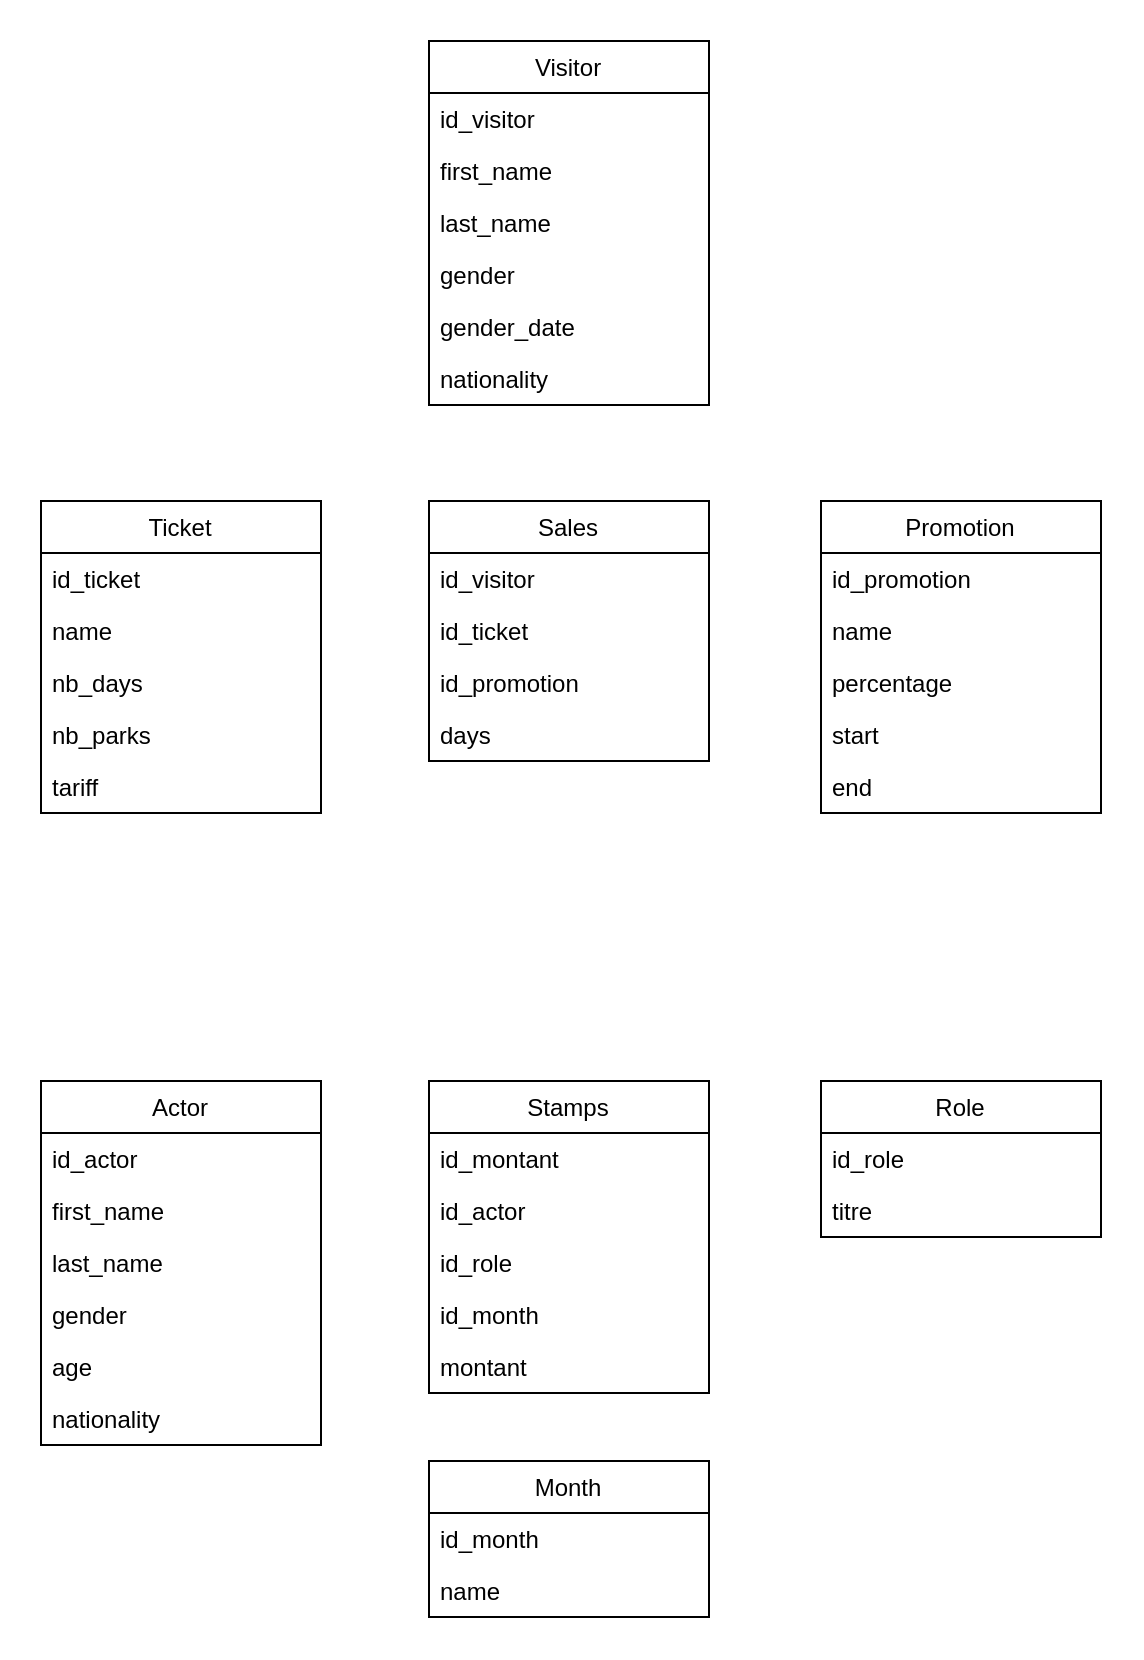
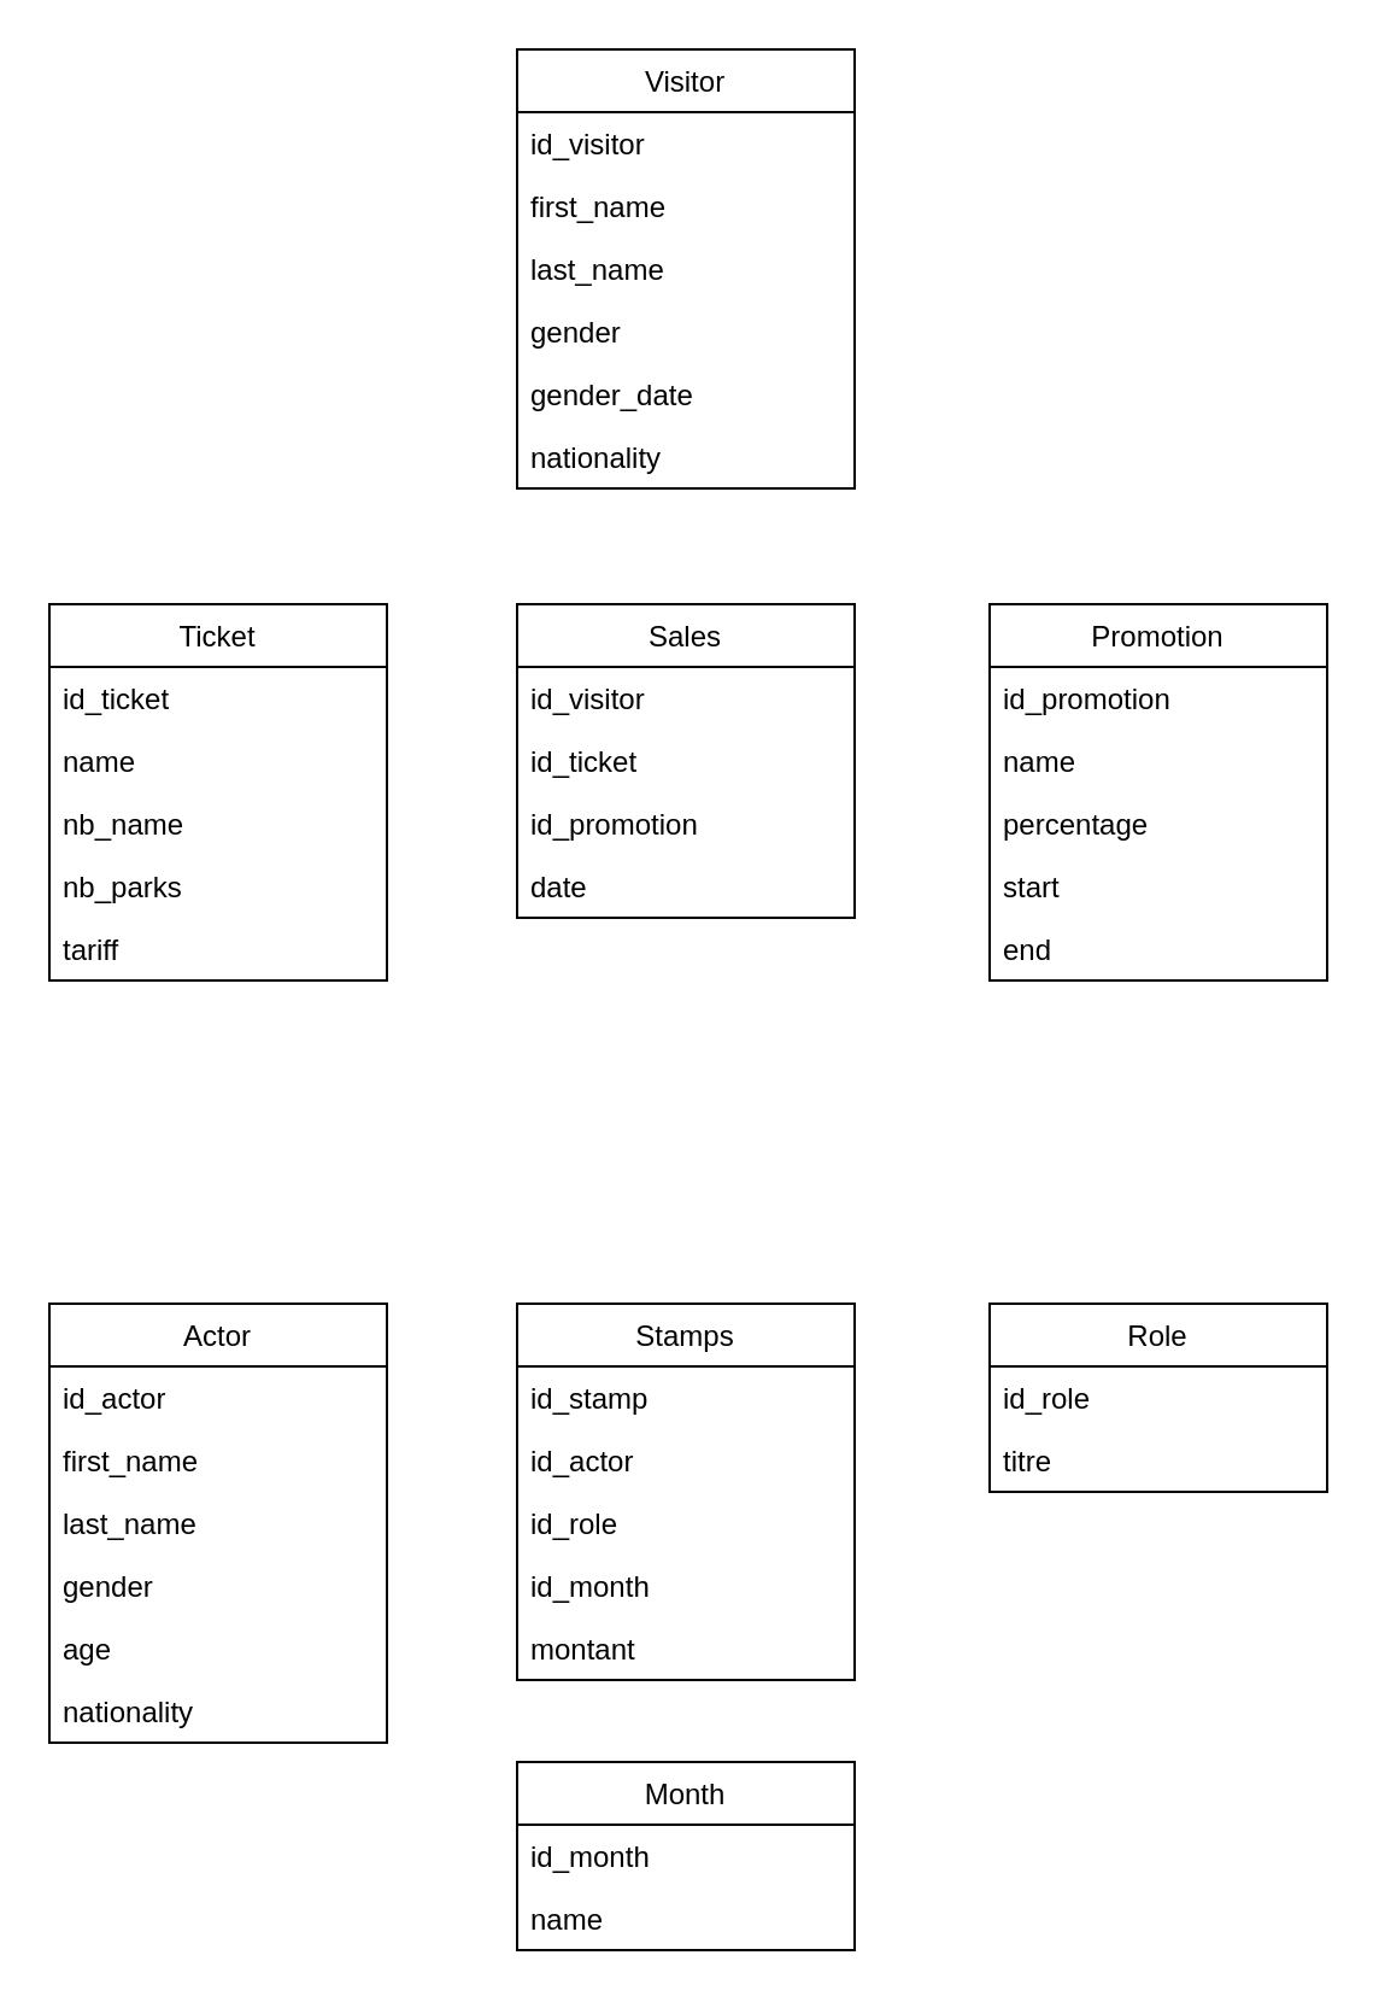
- <mxCell id="10" value="nb_days" style="text;strokeColor=none;fillColor=none;align=left;verticalAlign=top;spacingLeft=4;spacingRight=4;overflow=hidden;rotatable=0;points=[[0,0.5],[1,0.5]];portConstraint=eastwest;" vertex="1" parent="7"><mxGeometry y="78" width="140" height="26" as="geometry" /></mxCell>
+ <mxCell id="10" value="nb_name" style="text;strokeColor=none;fillColor=none;align=left;verticalAlign=top;spacingLeft=4;spacingRight=4;overflow=hidden;rotatable=0;points=[[0,0.5],[1,0.5]];portConstraint=eastwest;" vertex="1" parent="7"><mxGeometry y="78" width="140" height="26" as="geometry" /></mxCell>
- <mxCell id="6" value="days" style="text;strokeColor=none;fillColor=none;align=left;verticalAlign=top;spacingLeft=4;spacingRight=4;overflow=hidden;rotatable=0;points=[[0,0.5],[1,0.5]];portConstraint=eastwest;" vertex="1" parent="2"><mxGeometry y="104" width="140" height="26" as="geometry" /></mxCell>
+ <mxCell id="6" value="date" style="text;strokeColor=none;fillColor=none;align=left;verticalAlign=top;spacingLeft=4;spacingRight=4;overflow=hidden;rotatable=0;points=[[0,0.5],[1,0.5]];portConstraint=eastwest;" vertex="1" parent="2"><mxGeometry y="104" width="140" height="26" as="geometry" /></mxCell>
- <mxCell id="27" value="id_montant" style="text;strokeColor=none;fillColor=none;align=left;verticalAlign=top;spacingLeft=4;spacingRight=4;overflow=hidden;rotatable=0;points=[[0,0.5],[1,0.5]];portConstraint=eastwest;" vertex="1" parent="26"><mxGeometry y="26" width="140" height="26" as="geometry" /></mxCell>
+ <mxCell id="27" value="id_stamp" style="text;strokeColor=none;fillColor=none;align=left;verticalAlign=top;spacingLeft=4;spacingRight=4;overflow=hidden;rotatable=0;points=[[0,0.5],[1,0.5]];portConstraint=eastwest;" vertex="1" parent="26"><mxGeometry y="26" width="140" height="26" as="geometry" /></mxCell>
